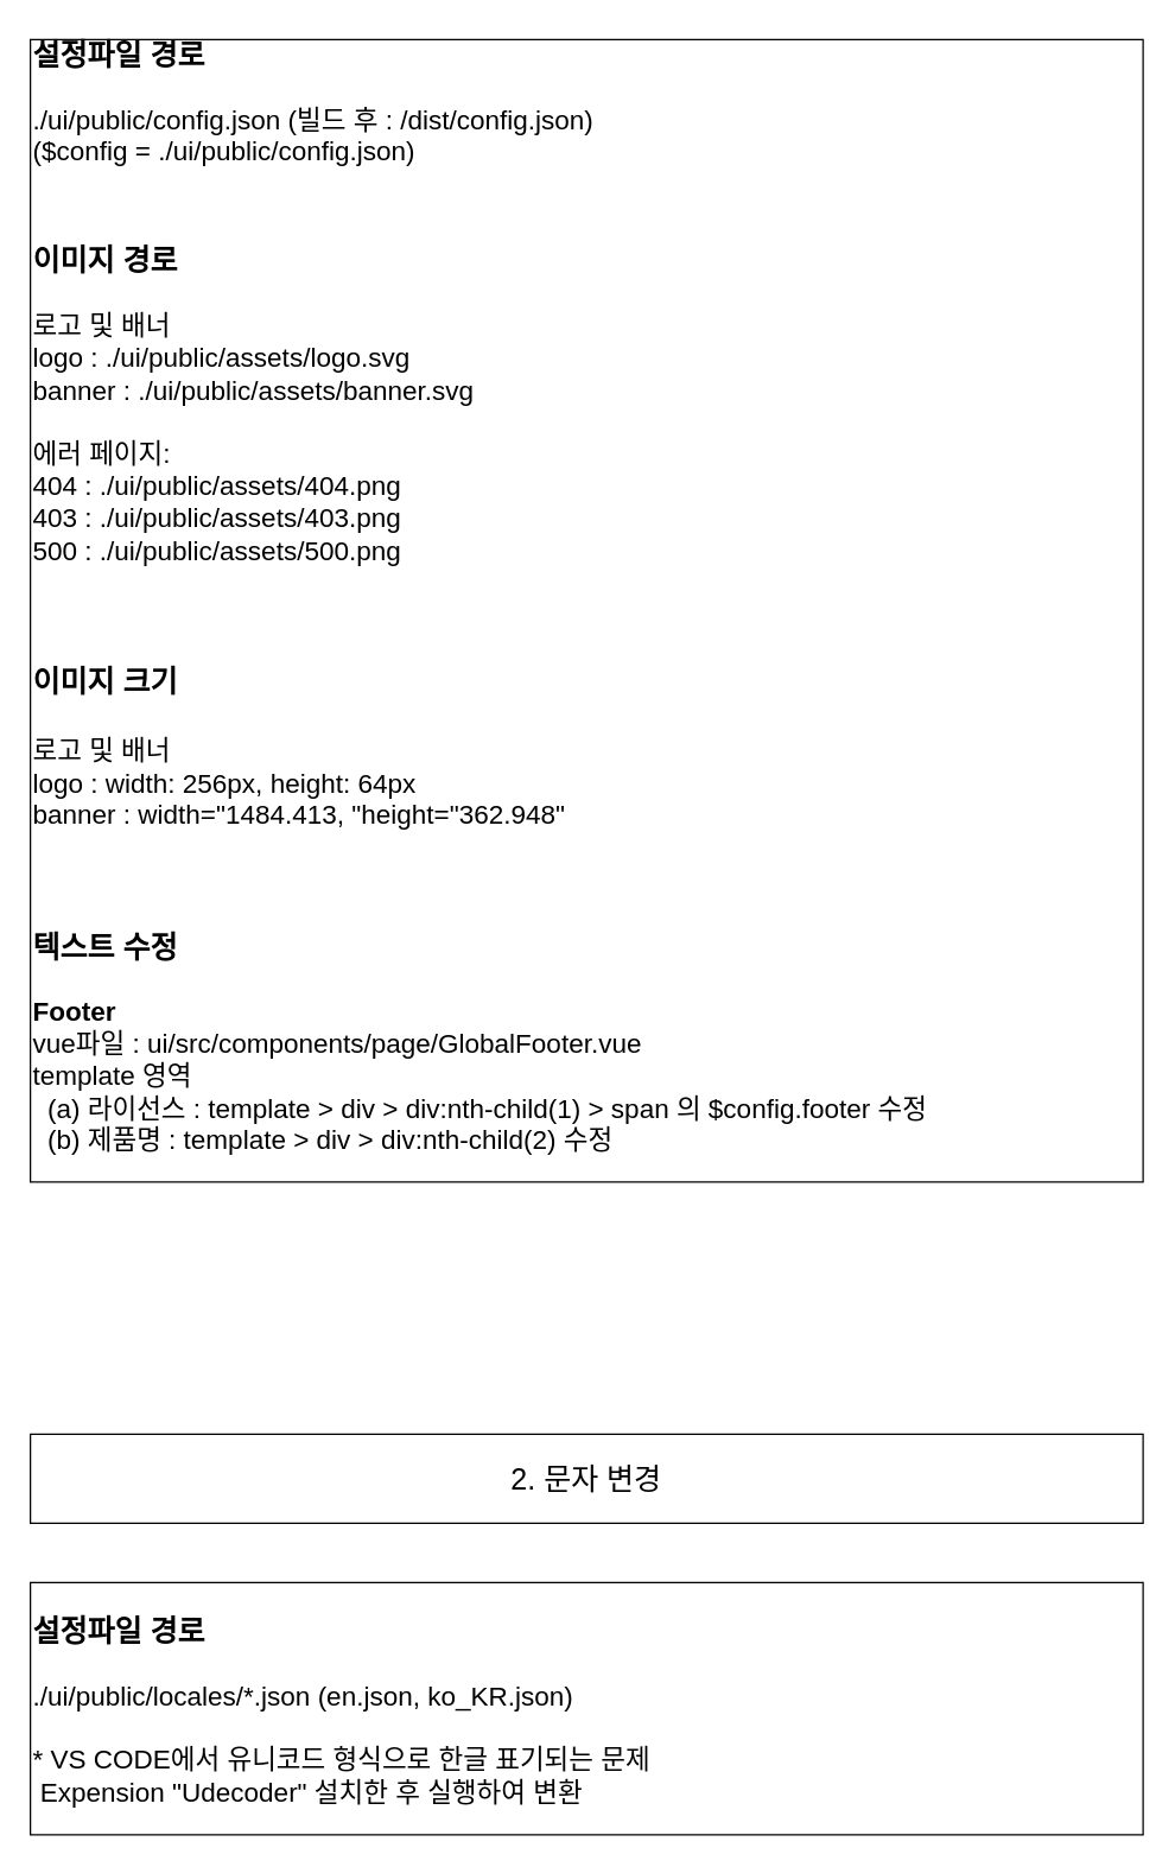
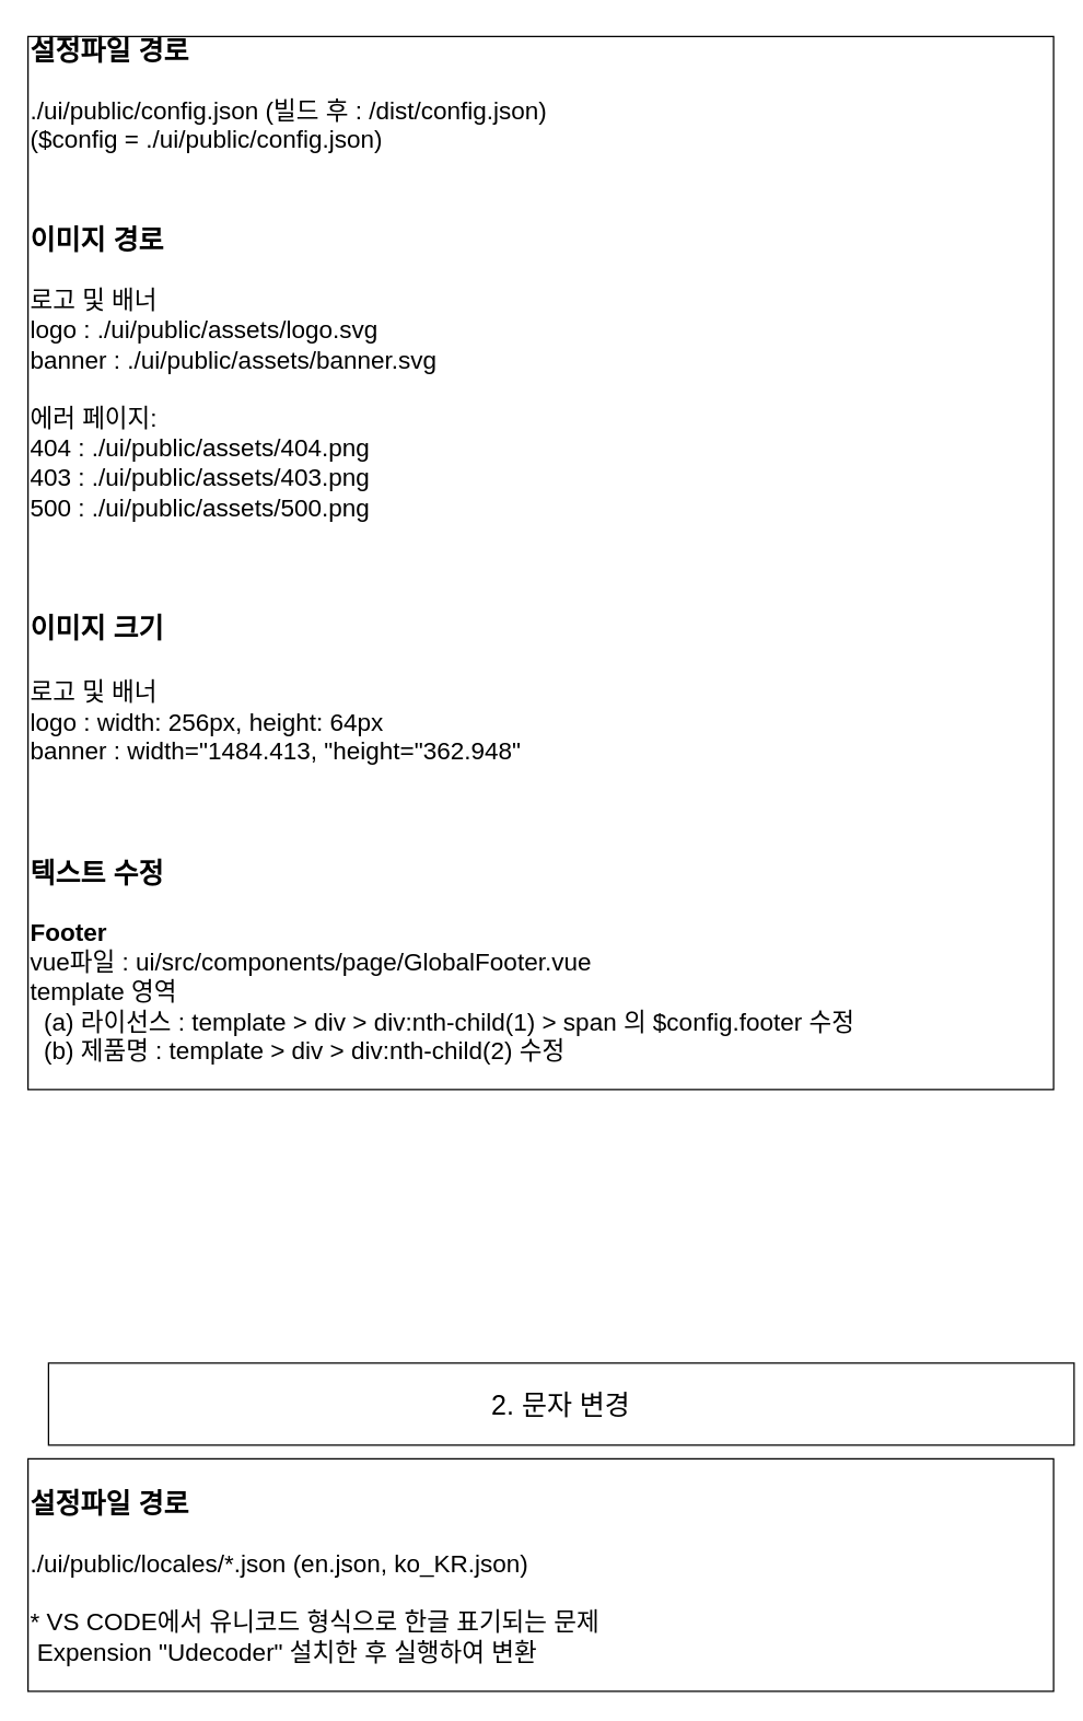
- <mxCell id="3" value="2. 문자 변경" style="rounded=0;whiteSpace=wrap;html=1;fontSize=20;" parent="1" vertex="1"><mxGeometry x="20" y="960" width="750" height="60" as="geometry" /></mxCell>
+ <mxCell id="3" value="2. 문자 변경" style="rounded=0;whiteSpace=wrap;html=1;fontSize=20;" parent="1" vertex="1"><mxGeometry x="35" y="990" width="750" height="60" as="geometry" /></mxCell>
